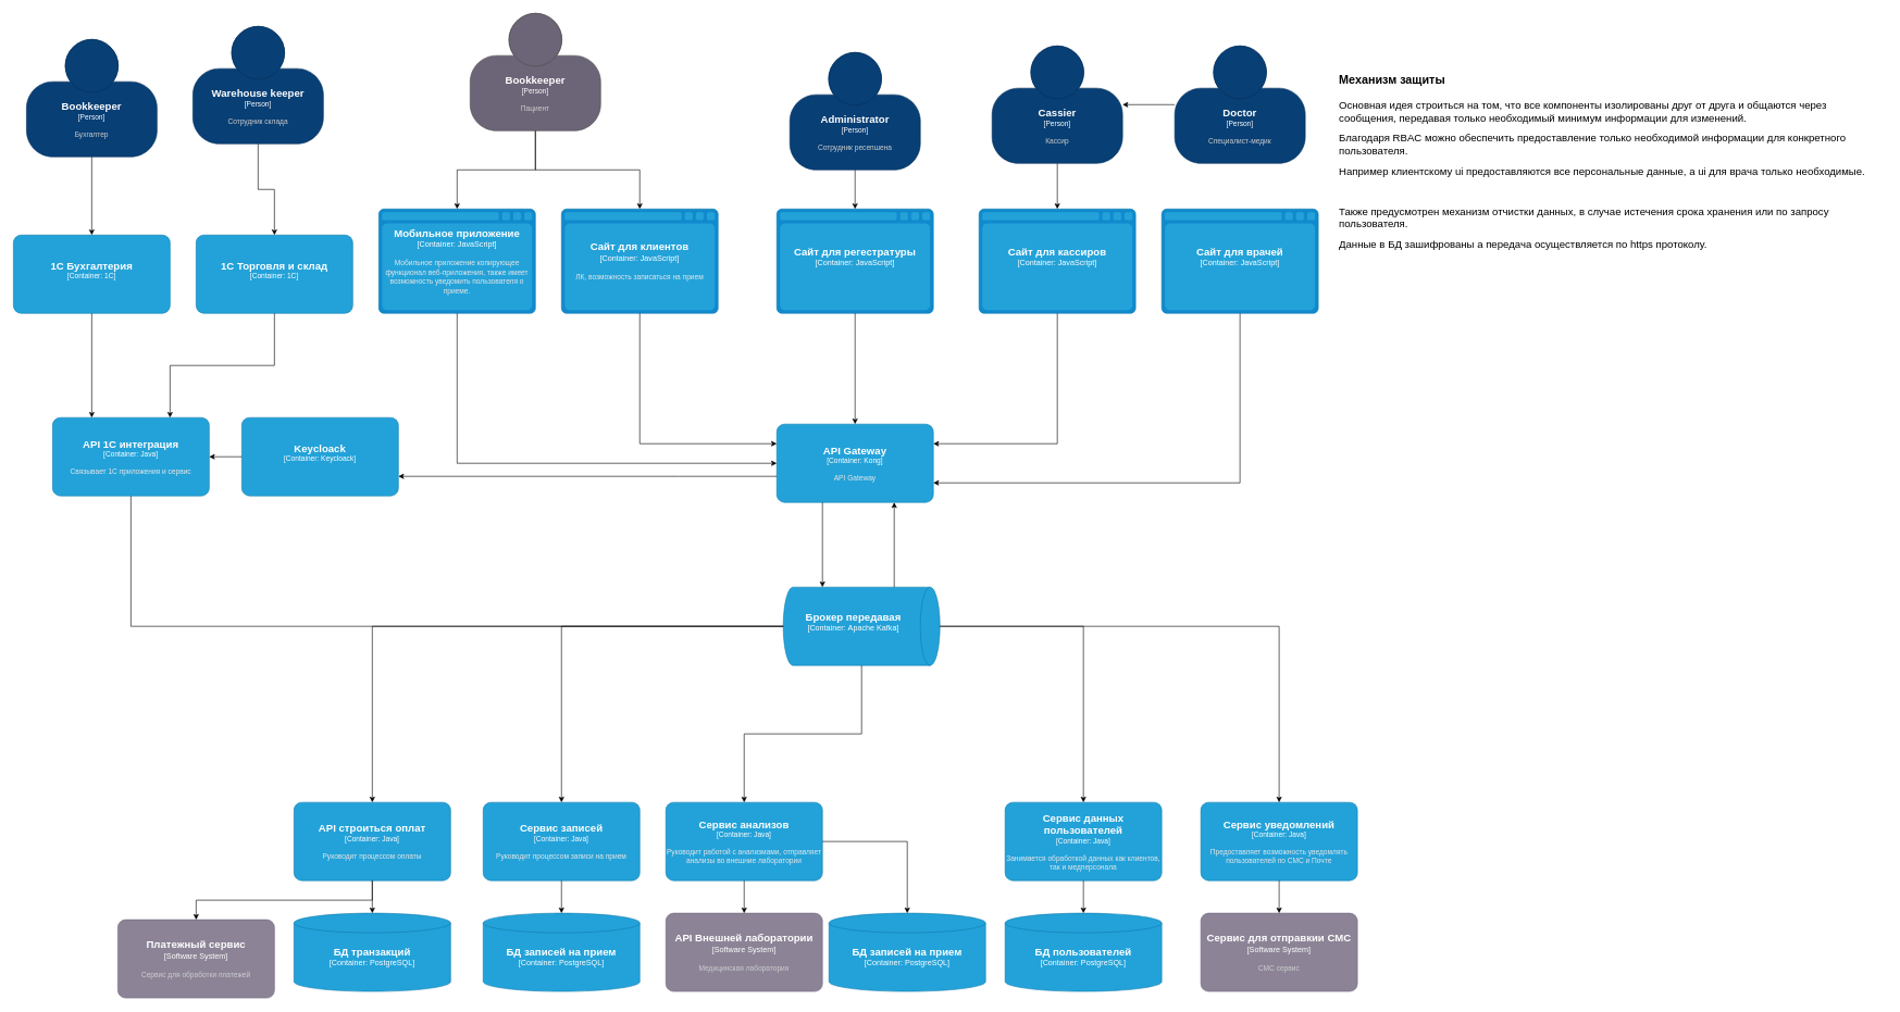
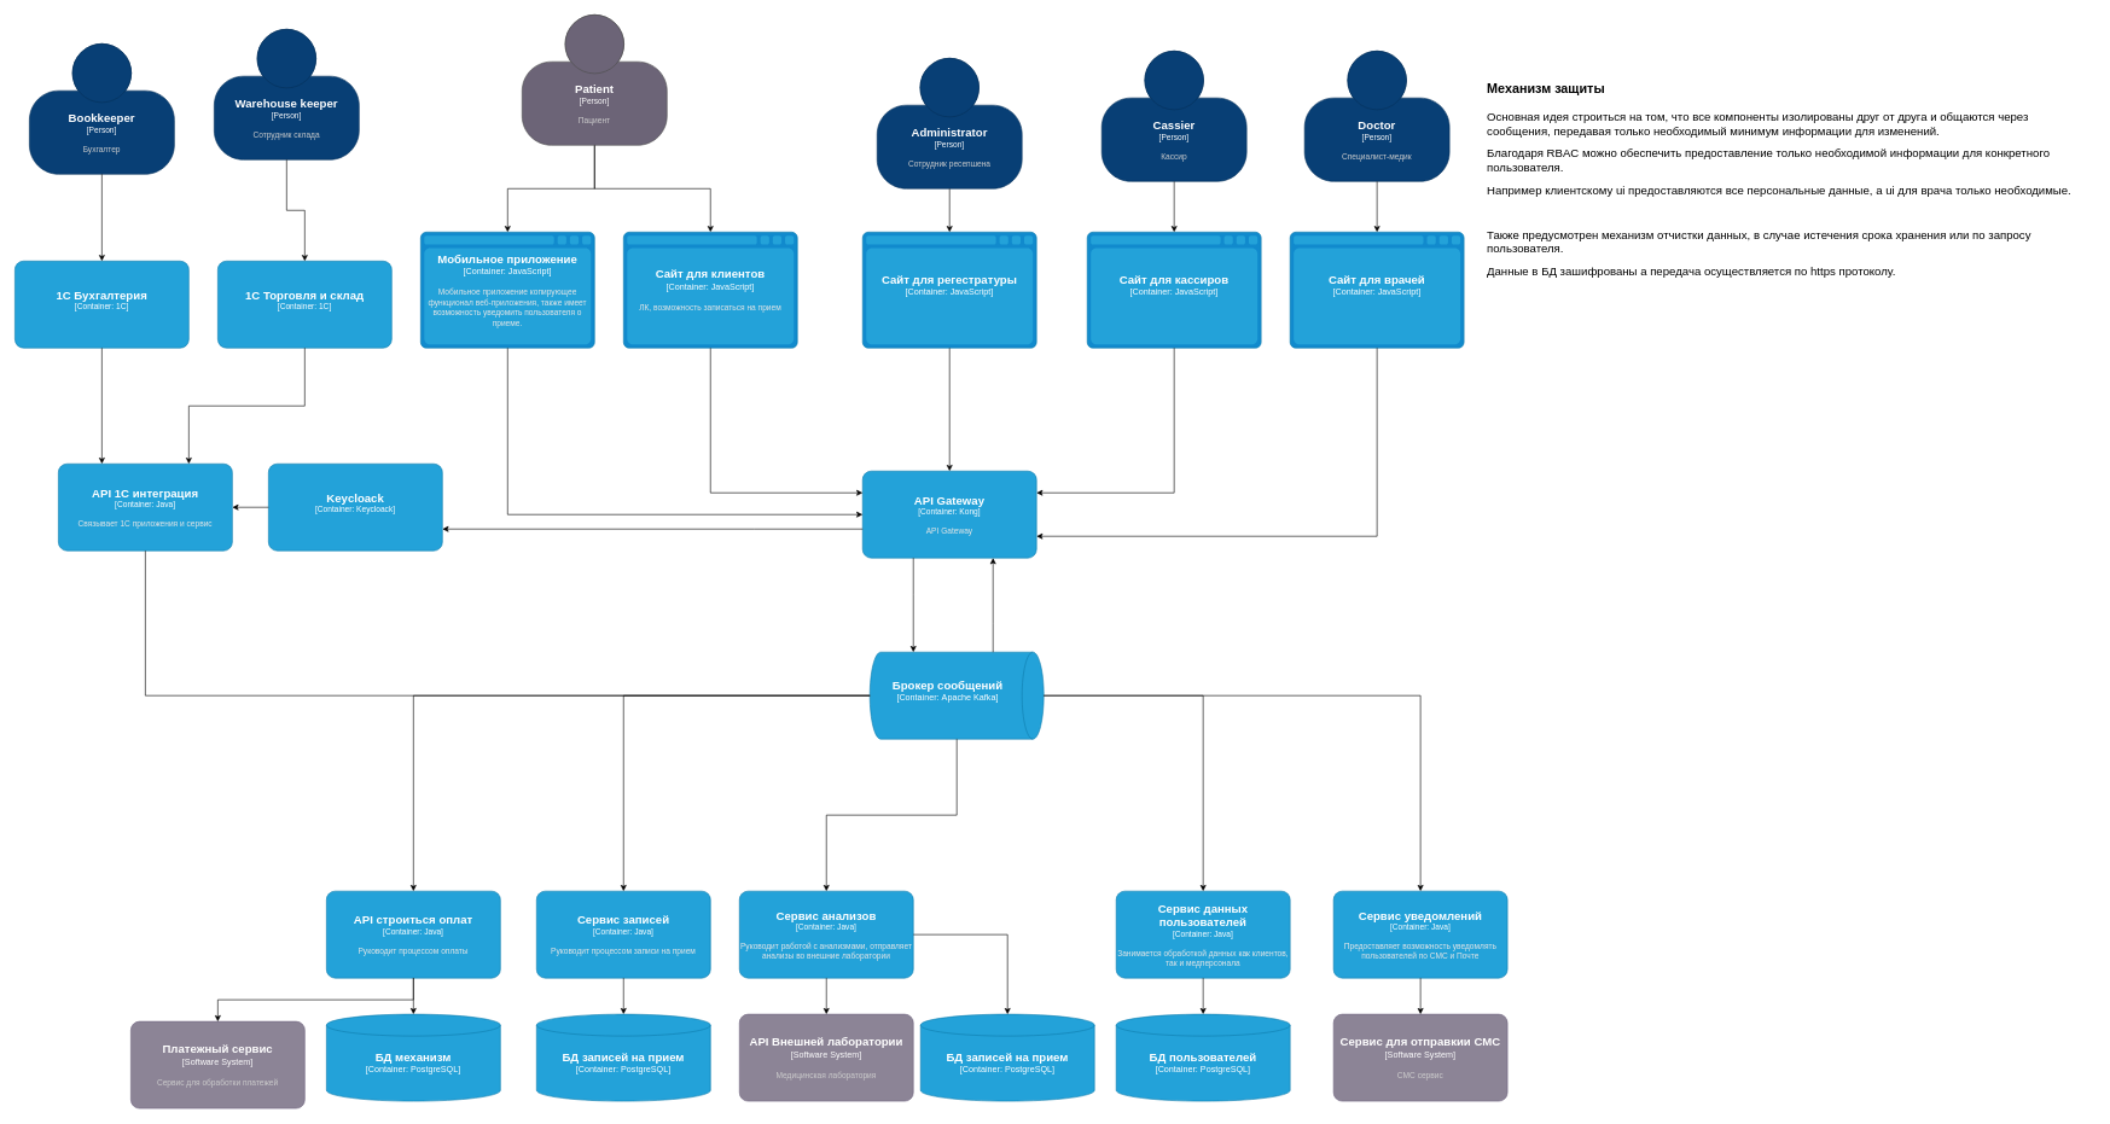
- <mxCell id="3" value="&lt;font style=&quot;font-size: 16px&quot;&gt;&lt;b&gt;Bookkeeper&lt;/b&gt;&lt;/font&gt;&lt;div&gt;[Person]&lt;/div&gt;&lt;br&gt;&lt;div&gt;&lt;font style=&quot;font-size: 11px&quot;&gt;&lt;font color=&quot;#cccccc&quot;&gt;Пациент&lt;/font&gt;&lt;/div&gt;" style="html=1;fontSize=11;dashed=0;whiteSpace=wrap;fillColor=#6C6477;strokeColor=#4D4D4D;fontColor=#ffffff;shape=mxgraph.c4.person2;align=center;metaEdit=1;points=[[0.5,0,0],[1,0.5,0],[1,0.75,0],[0.75,1,0],[0.5,1,0],[0.25,1,0],[0,0.75,0],[0,0.5,0]];resizable=0;" parent="1" vertex="1"><mxGeometry x="720" y="20" width="200" height="180" as="geometry" /></mxCell>
+ <mxCell id="3" value="&lt;font style=&quot;font-size: 16px&quot;&gt;&lt;b&gt;Patient&lt;/b&gt;&lt;/font&gt;&lt;div&gt;[Person]&lt;/div&gt;&lt;br&gt;&lt;div&gt;&lt;font style=&quot;font-size: 11px&quot;&gt;&lt;font color=&quot;#cccccc&quot;&gt;Пациент&lt;/font&gt;&lt;/div&gt;" style="html=1;fontSize=11;dashed=0;whiteSpace=wrap;fillColor=#6C6477;strokeColor=#4D4D4D;fontColor=#ffffff;shape=mxgraph.c4.person2;align=center;metaEdit=1;points=[[0.5,0,0],[1,0.5,0],[1,0.75,0],[0.75,1,0],[0.5,1,0],[0.25,1,0],[0,0.75,0],[0,0.5,0]];resizable=0;" parent="1" vertex="1"><mxGeometry x="720" y="20" width="200" height="180" as="geometry" /></mxCell>
- <mxCell id="18" style="edgeStyle=orthogonalEdgeStyle;rounded=0;orthogonalLoop=1;jettySize=auto;html=1;" parent="1" source="14" target="10" edge="1"><mxGeometry relative="1" as="geometry" /></mxCell>
+ <mxCell id="18" style="edgeStyle=orthogonalEdgeStyle;rounded=0;orthogonalLoop=1;jettySize=auto;html=1;entryX=0.5;entryY=0;entryDx=0;entryDy=0;entryPerimeter=0;" parent="1" source="14" target="8" edge="1"><mxGeometry relative="1" as="geometry" /></mxCell>
- <mxCell id="22" value="&lt;font style=&quot;font-size: 16px&quot;&gt;&lt;b&gt;Брокер передавая&lt;/b&gt;&lt;/font&gt;&lt;div&gt;[Container:&amp;nbsp;Apache Kafka]&lt;/div&gt;&lt;br&gt;&lt;div&gt;&lt;font style=&quot;font-size: 11px&quot;&gt;&lt;font color=&quot;#E6E6E6&quot;&gt;&lt;/font&gt;&lt;/div&gt;" style="shape=cylinder3;size=15;direction=south;whiteSpace=wrap;html=1;boundedLbl=1;rounded=0;labelBackgroundColor=none;fillColor=#23A2D9;fontSize=12;fontColor=#ffffff;align=center;strokeColor=#0E7DAD;metaEdit=1;points=[[0.5,0,0],[1,0.25,0],[1,0.5,0],[1,0.75,0],[0.5,1,0],[0,0.75,0],[0,0.5,0],[0,0.25,0]];resizable=0;" parent="1" vertex="1"><mxGeometry x="1200" y="900" width="240" height="120" as="geometry" /></mxCell>
+ <mxCell id="22" value="&lt;font style=&quot;font-size: 16px&quot;&gt;&lt;b&gt;Брокер сообщений&lt;/b&gt;&lt;/font&gt;&lt;div&gt;[Container:&amp;nbsp;Apache Kafka]&lt;/div&gt;&lt;br&gt;&lt;div&gt;&lt;font style=&quot;font-size: 11px&quot;&gt;&lt;font color=&quot;#E6E6E6&quot;&gt;&lt;/font&gt;&lt;/div&gt;" style="shape=cylinder3;size=15;direction=south;whiteSpace=wrap;html=1;boundedLbl=1;rounded=0;labelBackgroundColor=none;fillColor=#23A2D9;fontSize=12;fontColor=#ffffff;align=center;strokeColor=#0E7DAD;metaEdit=1;points=[[0.5,0,0],[1,0.25,0],[1,0.5,0],[1,0.75,0],[0.5,1,0],[0,0.75,0],[0,0.5,0],[0,0.25,0]];resizable=0;" parent="1" vertex="1"><mxGeometry x="1200" y="900" width="240" height="120" as="geometry" /></mxCell>
- <mxCell id="42" value="&lt;font style=&quot;font-size: 16px&quot;&gt;&lt;b&gt;БД транзакций&lt;/b&gt;&lt;/font&gt;&lt;div&gt;[Container:&amp;nbsp;PostgreSQL]&lt;/div&gt;&lt;br&gt;&lt;div&gt;&lt;font style=&quot;font-size: 11px&quot;&gt;&lt;font color=&quot;#E6E6E6&quot;&gt;&lt;/font&gt;&lt;/div&gt;" style="shape=cylinder3;size=15;whiteSpace=wrap;html=1;boundedLbl=1;rounded=0;labelBackgroundColor=none;fillColor=#23A2D9;fontSize=12;fontColor=#ffffff;align=center;strokeColor=#0E7DAD;metaEdit=1;points=[[0.5,0,0],[1,0.25,0],[1,0.5,0],[1,0.75,0],[0.5,1,0],[0,0.75,0],[0,0.5,0],[0,0.25,0]];resizable=0;" parent="1" vertex="1"><mxGeometry x="450" y="1400" width="240" height="120" as="geometry" /></mxCell>
+ <mxCell id="42" value="&lt;font style=&quot;font-size: 16px&quot;&gt;&lt;b&gt;БД механизм&lt;/b&gt;&lt;/font&gt;&lt;div&gt;[Container:&amp;nbsp;PostgreSQL]&lt;/div&gt;&lt;br&gt;&lt;div&gt;&lt;font style=&quot;font-size: 11px&quot;&gt;&lt;font color=&quot;#E6E6E6&quot;&gt;&lt;/font&gt;&lt;/div&gt;" style="shape=cylinder3;size=15;whiteSpace=wrap;html=1;boundedLbl=1;rounded=0;labelBackgroundColor=none;fillColor=#23A2D9;fontSize=12;fontColor=#ffffff;align=center;strokeColor=#0E7DAD;metaEdit=1;points=[[0.5,0,0],[1,0.25,0],[1,0.5,0],[1,0.75,0],[0.5,1,0],[0,0.75,0],[0,0.5,0],[0,0.25,0]];resizable=0;" parent="1" vertex="1"><mxGeometry x="450" y="1400" width="240" height="120" as="geometry" /></mxCell>
